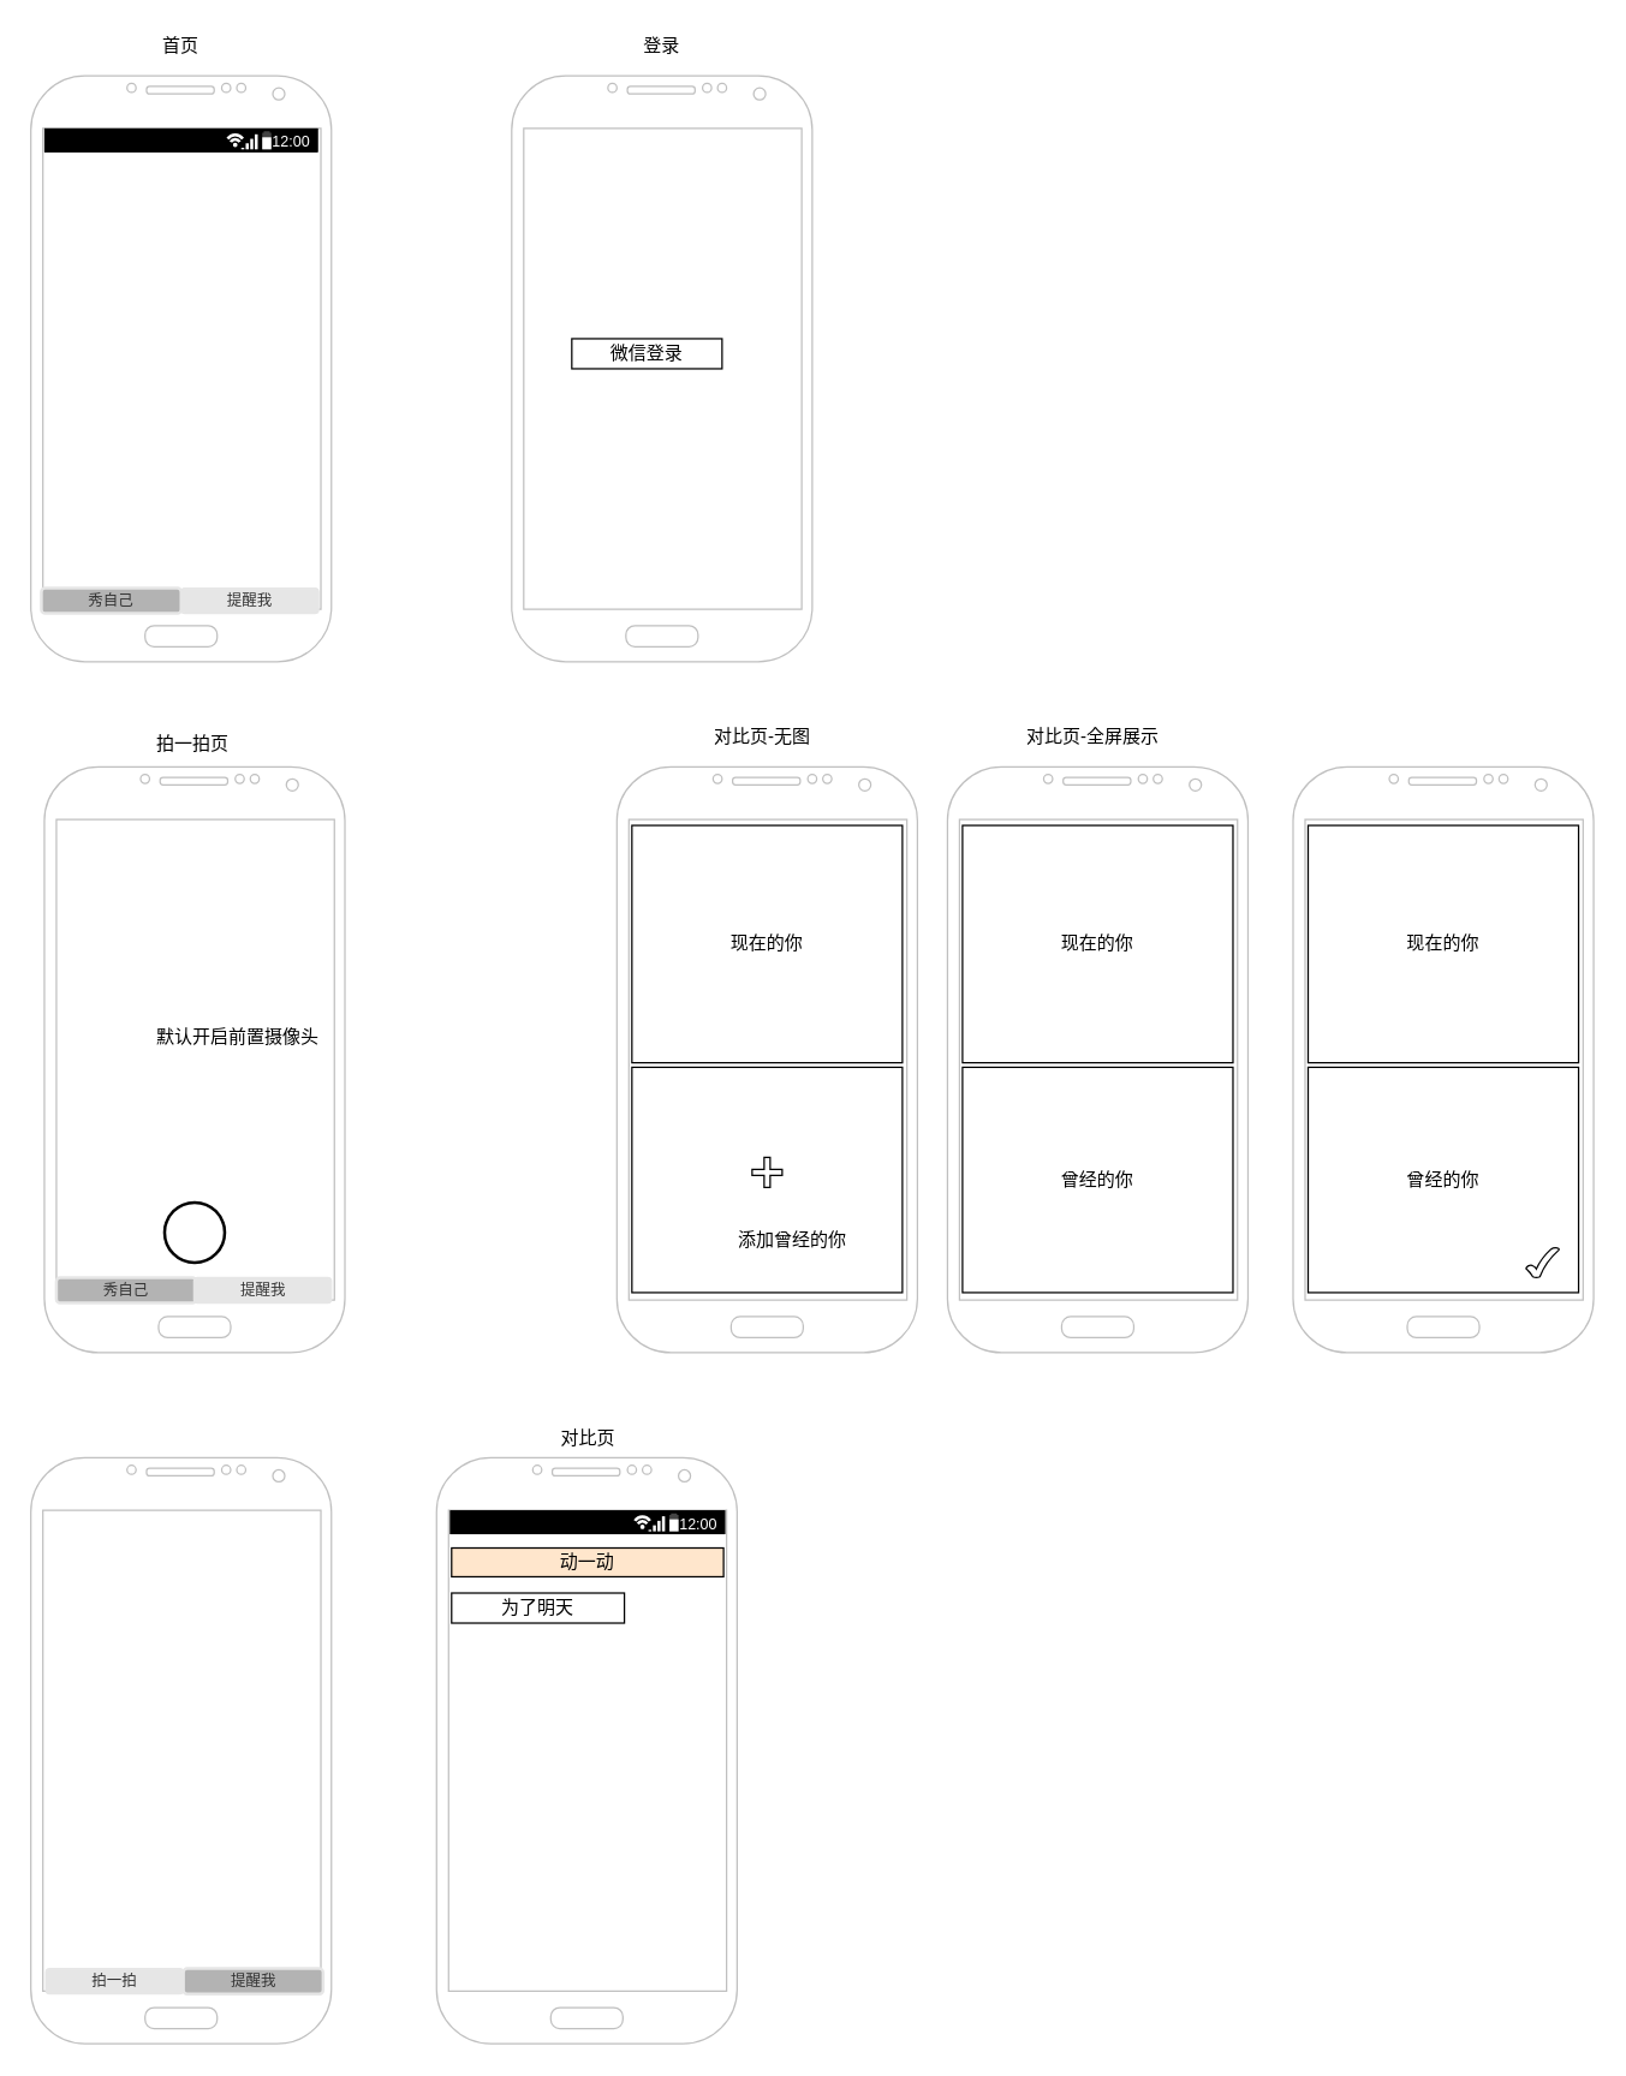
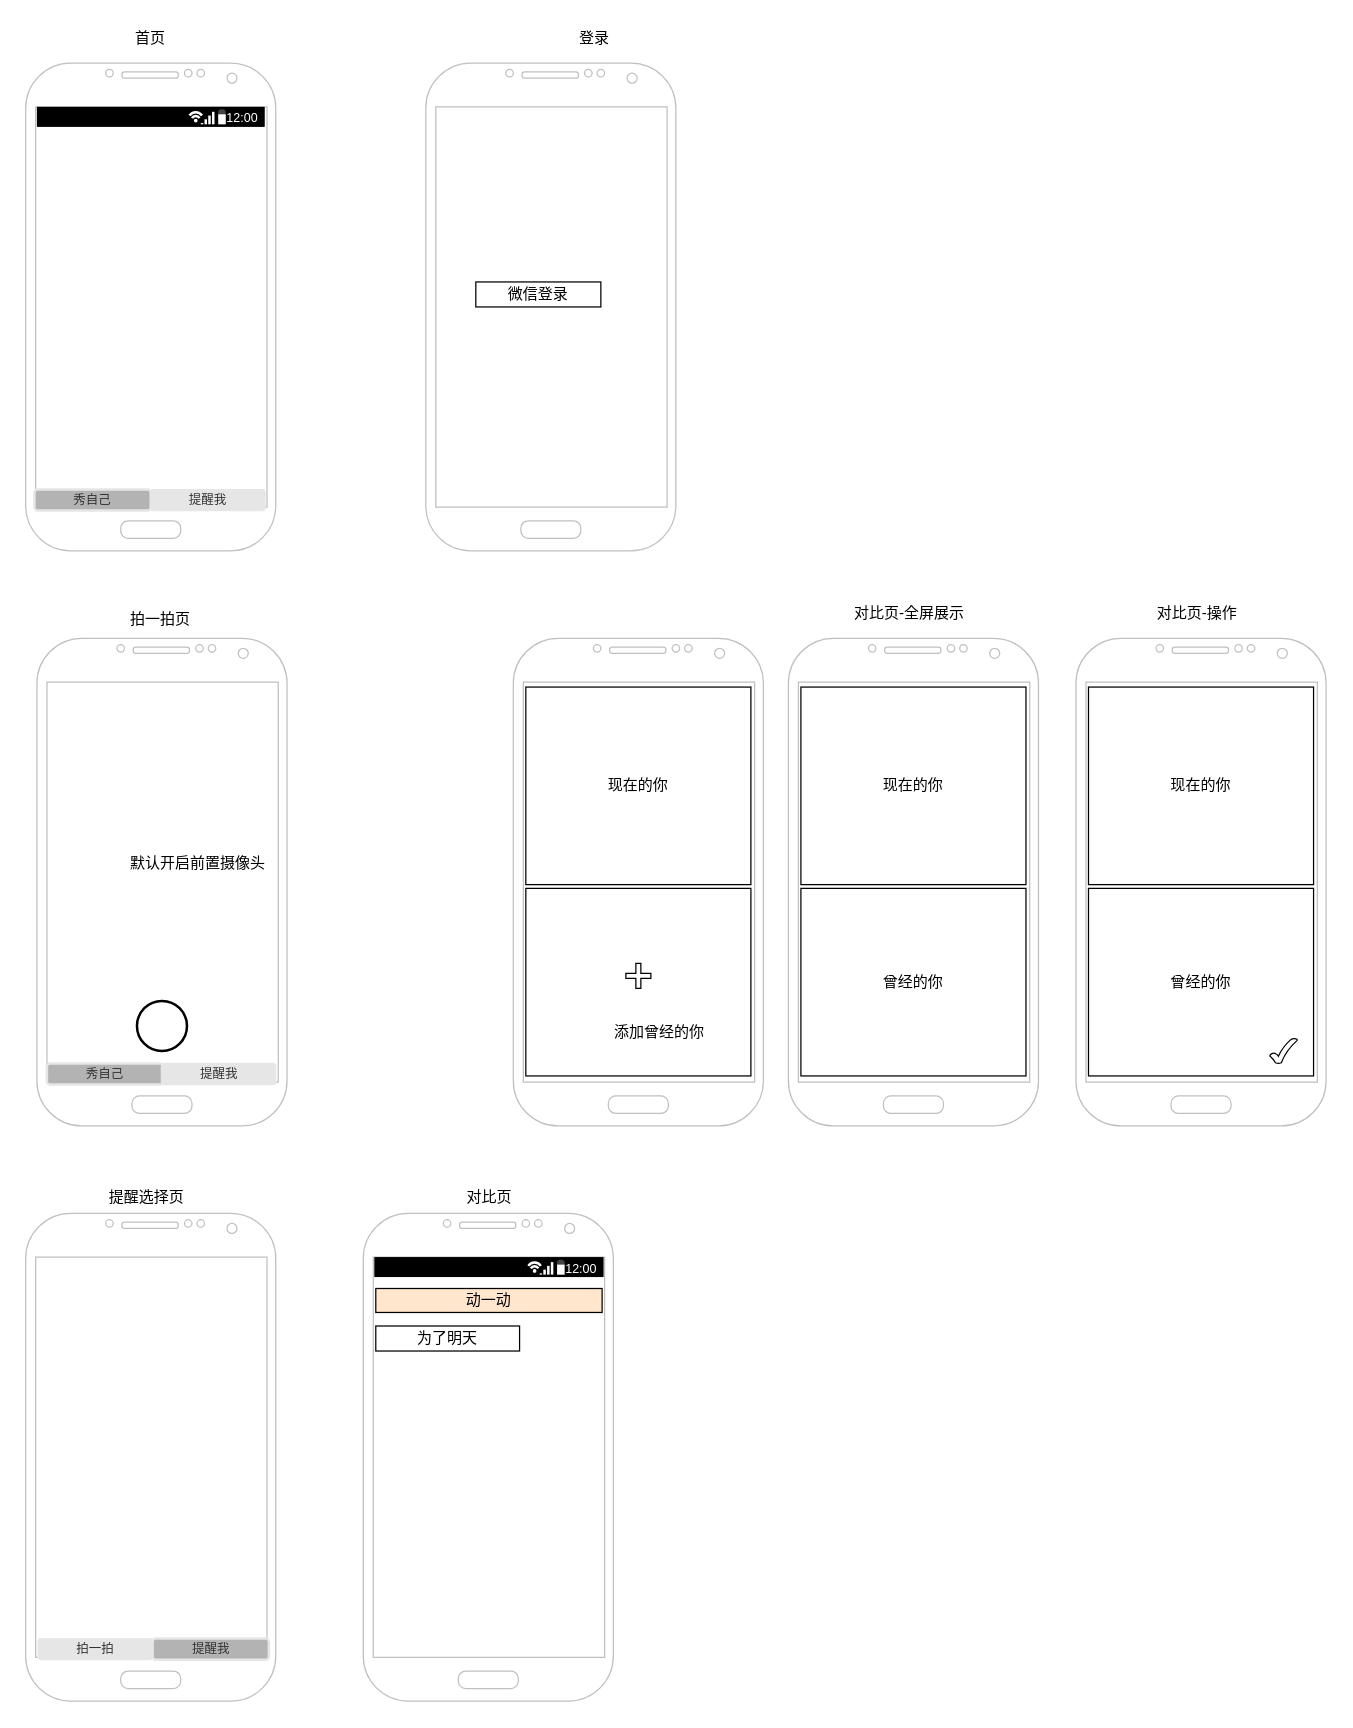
- <mxCell id="7" value="登录" style="text;html=1;strokeColor=none;fillColor=none;align=center;verticalAlign=middle;whiteSpace=wrap;rounded=0;" parent="1" vertex="1"><mxGeometry x="420" width="40" height="20" as="geometry" y="20" /></mxCell>
+ <mxCell id="7" value="登录" style="text;html=1;strokeColor=none;fillColor=none;align=center;verticalAlign=middle;whiteSpace=wrap;rounded=0;" parent="1" vertex="1"><mxGeometry x="455" y="20" width="40" height="20" as="geometry" /></mxCell>
- <mxCell id="30" value="对比页-无图" style="text;html=1;strokeColor=none;fillColor=none;align=center;verticalAlign=middle;whiteSpace=wrap;rounded=0;" vertex="1" parent="1"><mxGeometry x="427" y="480" width="160" height="20" as="geometry" /></mxCell>
+ <mxCell id="25" value="对比页-操作" style="text;html=1;strokeColor=none;fillColor=none;align=center;verticalAlign=middle;whiteSpace=wrap;rounded=0;" vertex="1" parent="1"><mxGeometry x="877" y="480" width="160" height="20" as="geometry" /></mxCell>
+ <mxCell id="23" value="提醒选择页" style="text;html=1;strokeColor=none;fillColor=none;align=center;verticalAlign=middle;whiteSpace=wrap;rounded=0;" vertex="1" parent="1"><mxGeometry x="67" y="947" width="100" height="20" as="geometry" /></mxCell>
